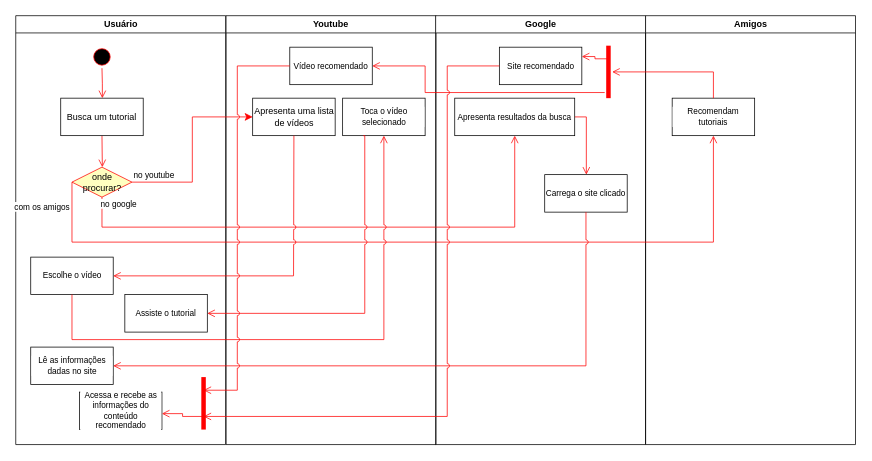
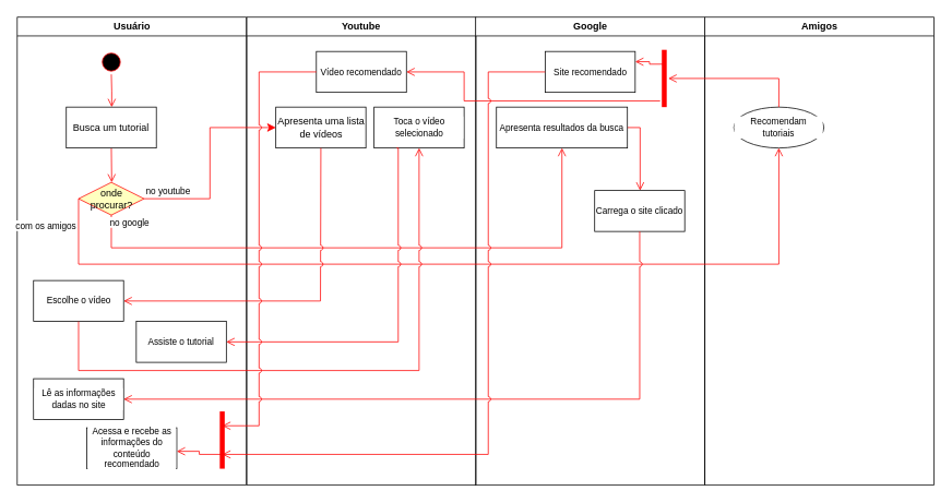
- <mxCell id="29" value="Recomendam tutoriais" style="html=1;whiteSpace=wrap;fontFamily=Helvetica;fontSize=11;fontColor=default;labelBackgroundColor=default;" vertex="1" parent="28"><mxGeometry x="35.5" y="110" width="110" height="50" as="geometry" /></mxCell>
+ <mxCell id="29" value="Recomendam tutoriais" style="ellipse;html=1;whiteSpace=wrap;fontFamily=Helvetica;fontSize=11;fontColor=default;labelBackgroundColor=default;" vertex="1" parent="28"><mxGeometry x="35.5" y="110" width="110" height="50" as="geometry" /></mxCell>
